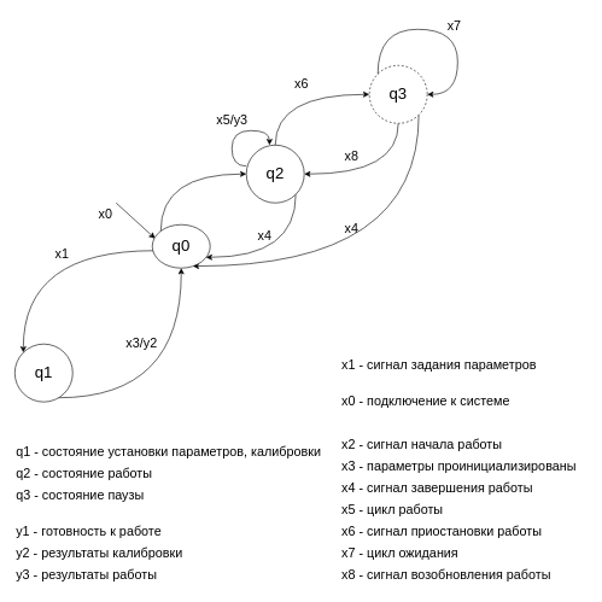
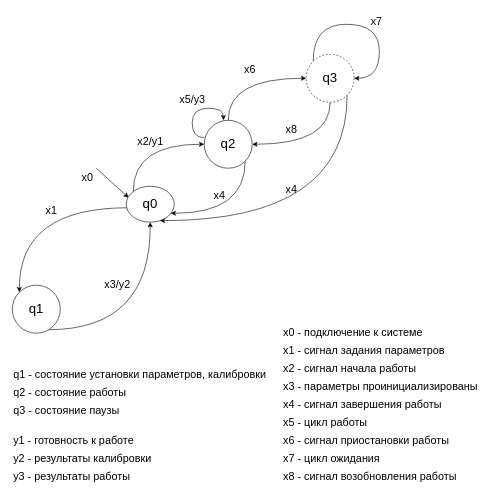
+ <mxCell id="15" value="x2/y1" style="text;html=1;align=center;verticalAlign=middle;resizable=0;points=[];autosize=1;strokeColor=none;fillColor=none;fontSize=18;" parent="1" vertex="1"><mxGeometry x="220" y="220" width="60" height="30" as="geometry" /></mxCell>
- <mxCell id="27" value="x1 - сигнал задания параметров" style="text;html=1;align=left;verticalAlign=middle;resizable=0;points=[];autosize=1;strokeColor=none;fillColor=none;fontSize=18;" parent="1" vertex="1"><mxGeometry x="470" y="490" width="280" height="30" as="geometry" /></mxCell>
+ <mxCell id="27" value="x1 - сигнал задания параметров" style="text;html=1;align=left;verticalAlign=middle;resizable=0;points=[];autosize=1;strokeColor=none;fillColor=none;fontSize=18;" parent="1" vertex="1"><mxGeometry x="470" y="570" width="280" height="30" as="geometry" /></mxCell>
